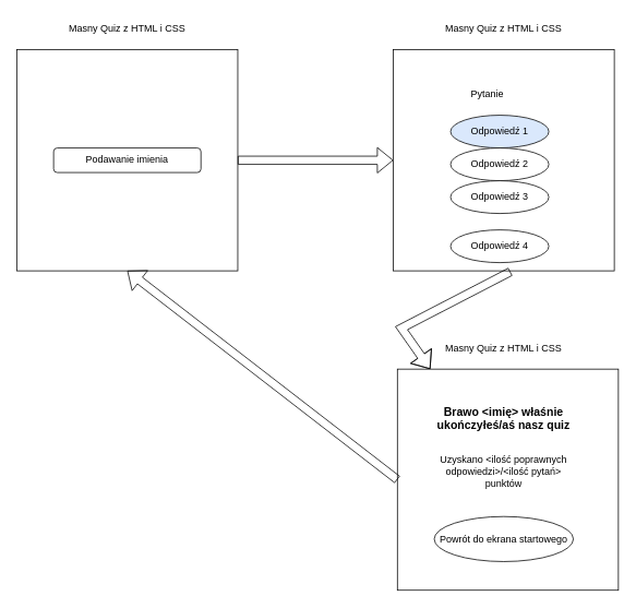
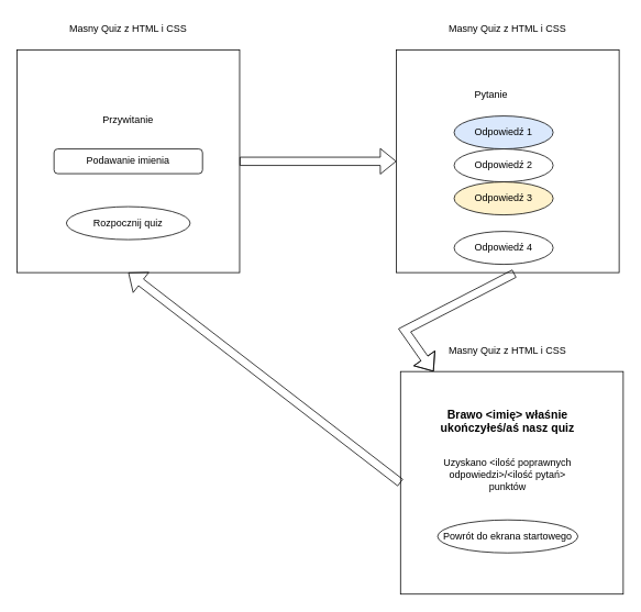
+ <mxCell id="5" value="Przywitanie" style="text;html=1;strokeColor=none;fillColor=none;align=center;verticalAlign=middle;whiteSpace=wrap;rounded=0;" vertex="1" parent="1"><mxGeometry x="100" y="130" width="110" height="30" as="geometry" /></mxCell>
- <mxCell id="13" value="Odpowiedź 3" style="ellipse;whiteSpace=wrap;html=1;" vertex="1" parent="1"><mxGeometry x="550" y="220" width="120" height="40" as="geometry" /></mxCell>
+ <mxCell id="13" value="Odpowiedź 3" style="ellipse;whiteSpace=wrap;html=1;fillColor=#fff2cc;" vertex="1" parent="1"><mxGeometry x="550" y="220" width="120" height="40" as="geometry" /></mxCell>
+ <mxCell id="6" value="Rozpocznij quiz" style="ellipse;whiteSpace=wrap;html=1;" vertex="1" parent="1"><mxGeometry x="80" y="250" width="150" height="40" as="geometry" /></mxCell>
- <mxCell id="20" value="Powrót do ekrana startowego" style="ellipse;whiteSpace=wrap;html=1;" vertex="1" parent="1"><mxGeometry x="530" y="630" width="170" height="55" as="geometry" /></mxCell>
+ <mxCell id="20" value="Powrót do ekrana startowego" style="ellipse;whiteSpace=wrap;html=1;" vertex="1" parent="1"><mxGeometry x="530" y="630" width="170" height="40" as="geometry" /></mxCell>
